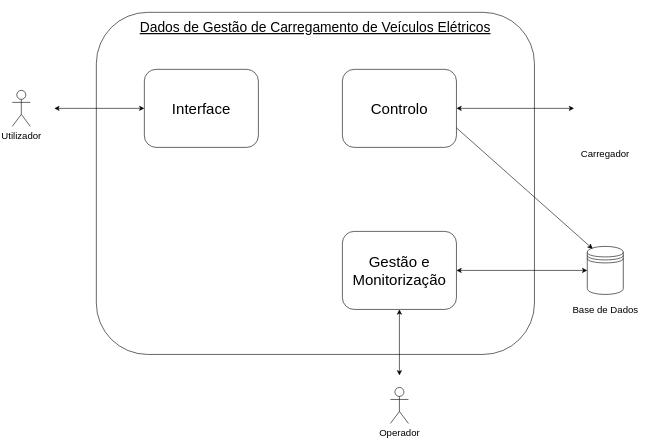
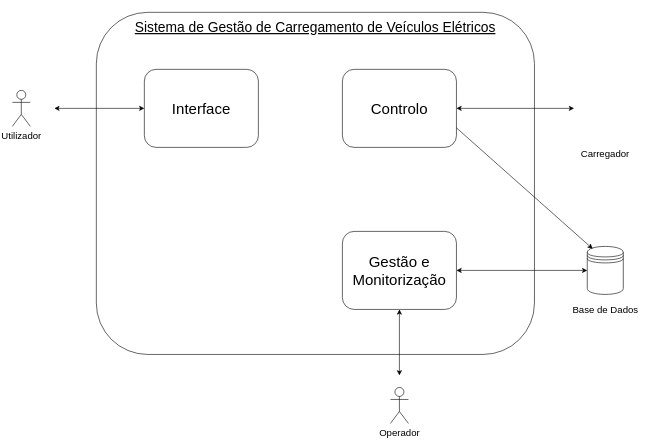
- <mxCell id="12" value="&lt;font size=&quot;1&quot;&gt;&lt;u style=&quot;font-size: 23px&quot;&gt;Dados de Gestão de Carregamento de Veículos Elétricos&lt;/u&gt;&lt;/font&gt;" style="text;html=1;strokeColor=none;fillColor=none;align=center;verticalAlign=middle;whiteSpace=wrap;rounded=0;" parent="1" vertex="1"><mxGeometry x="220" y="35" width="610" height="20" as="geometry" /></mxCell>
+ <mxCell id="12" value="&lt;font size=&quot;1&quot;&gt;&lt;u style=&quot;font-size: 23px&quot;&gt;Sistema de Gestão de Carregamento de Veículos Elétricos&lt;/u&gt;&lt;/font&gt;" style="text;html=1;strokeColor=none;fillColor=none;align=center;verticalAlign=middle;whiteSpace=wrap;rounded=0;" parent="1" vertex="1"><mxGeometry x="220" y="35" width="610" height="20" as="geometry" /></mxCell>
